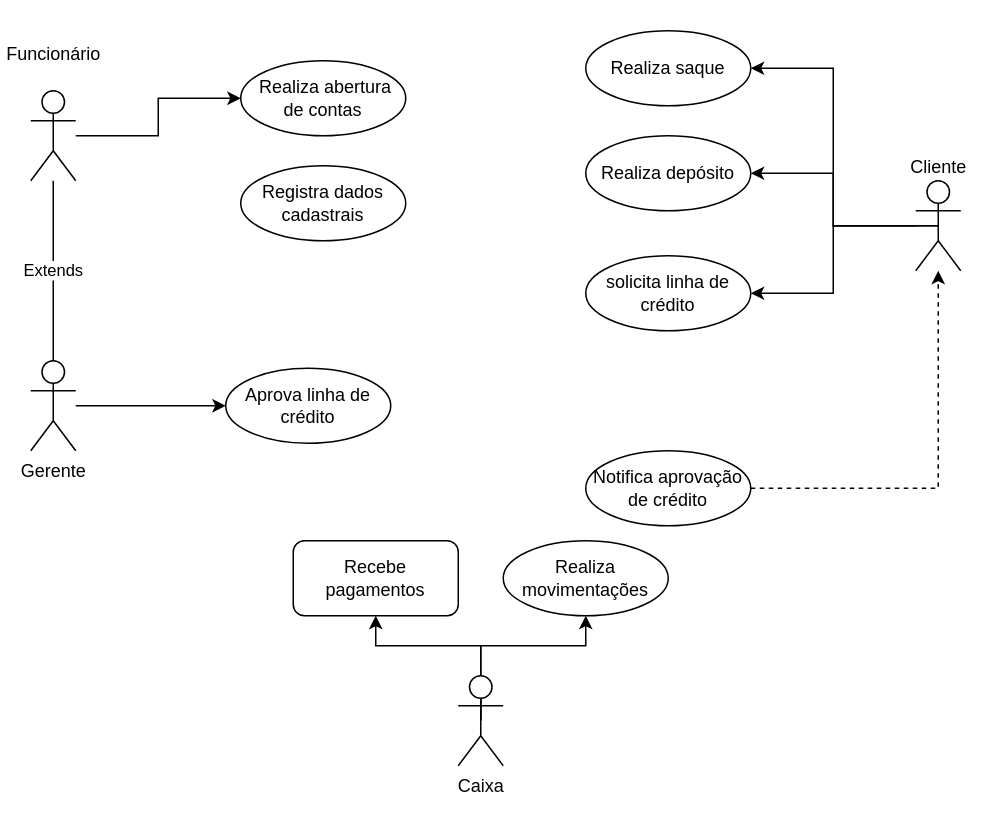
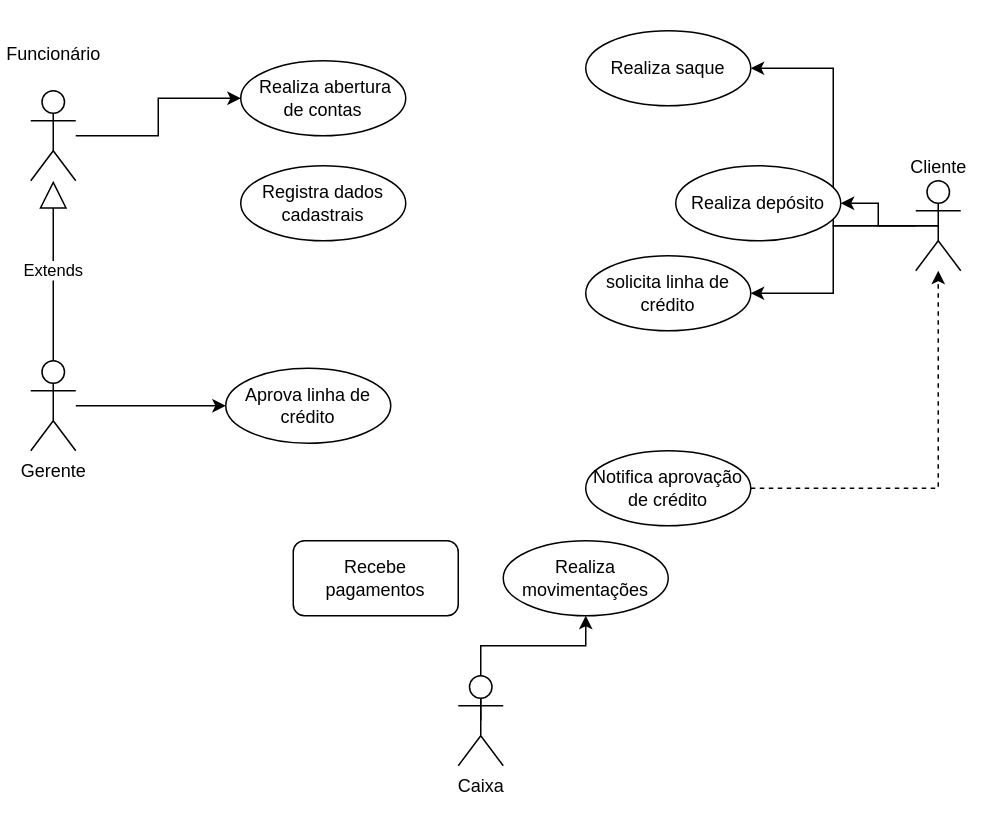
- <mxCell id="18" value="Realiza depósito" style="ellipse;whiteSpace=wrap;html=1;" vertex="1" parent="1"><mxGeometry x="390" y="90" width="110" height="50" as="geometry" /></mxCell>
+ <mxCell id="18" value="Realiza depósito" style="ellipse;whiteSpace=wrap;html=1;" vertex="1" parent="1"><mxGeometry x="450" y="110" width="110" height="50" as="geometry" /></mxCell>
- <mxCell id="16" value="Extends" style="endArrow=none;endSize=16;endFill=0;html=1;rounded=0;exitX=0.5;exitY=0;exitDx=0;exitDy=0;exitPerimeter=0;" edge="1" parent="1" source="5" target="3"><mxGeometry width="160" relative="1" as="geometry"><mxPoint x="280" y="230" as="sourcePoint" /><mxPoint x="40" y="170" as="targetPoint" /></mxGeometry></mxCell>
+ <mxCell id="16" value="Extends" style="endArrow=block;endSize=16;endFill=0;html=1;rounded=0;exitX=0.5;exitY=0;exitDx=0;exitDy=0;exitPerimeter=0;" edge="1" parent="1" source="5" target="3"><mxGeometry width="160" relative="1" as="geometry"><mxPoint x="280" y="230" as="sourcePoint" /><mxPoint x="40" y="170" as="targetPoint" /></mxGeometry></mxCell>
- <mxCell id="11" style="edgeStyle=orthogonalEdgeStyle;rounded=0;orthogonalLoop=1;jettySize=auto;html=1;exitX=0.5;exitY=0.5;exitDx=0;exitDy=0;exitPerimeter=0;entryX=0.5;entryY=1;entryDx=0;entryDy=0;" edge="1" parent="1" source="12" target="21"><mxGeometry relative="1" as="geometry" /></mxCell>
